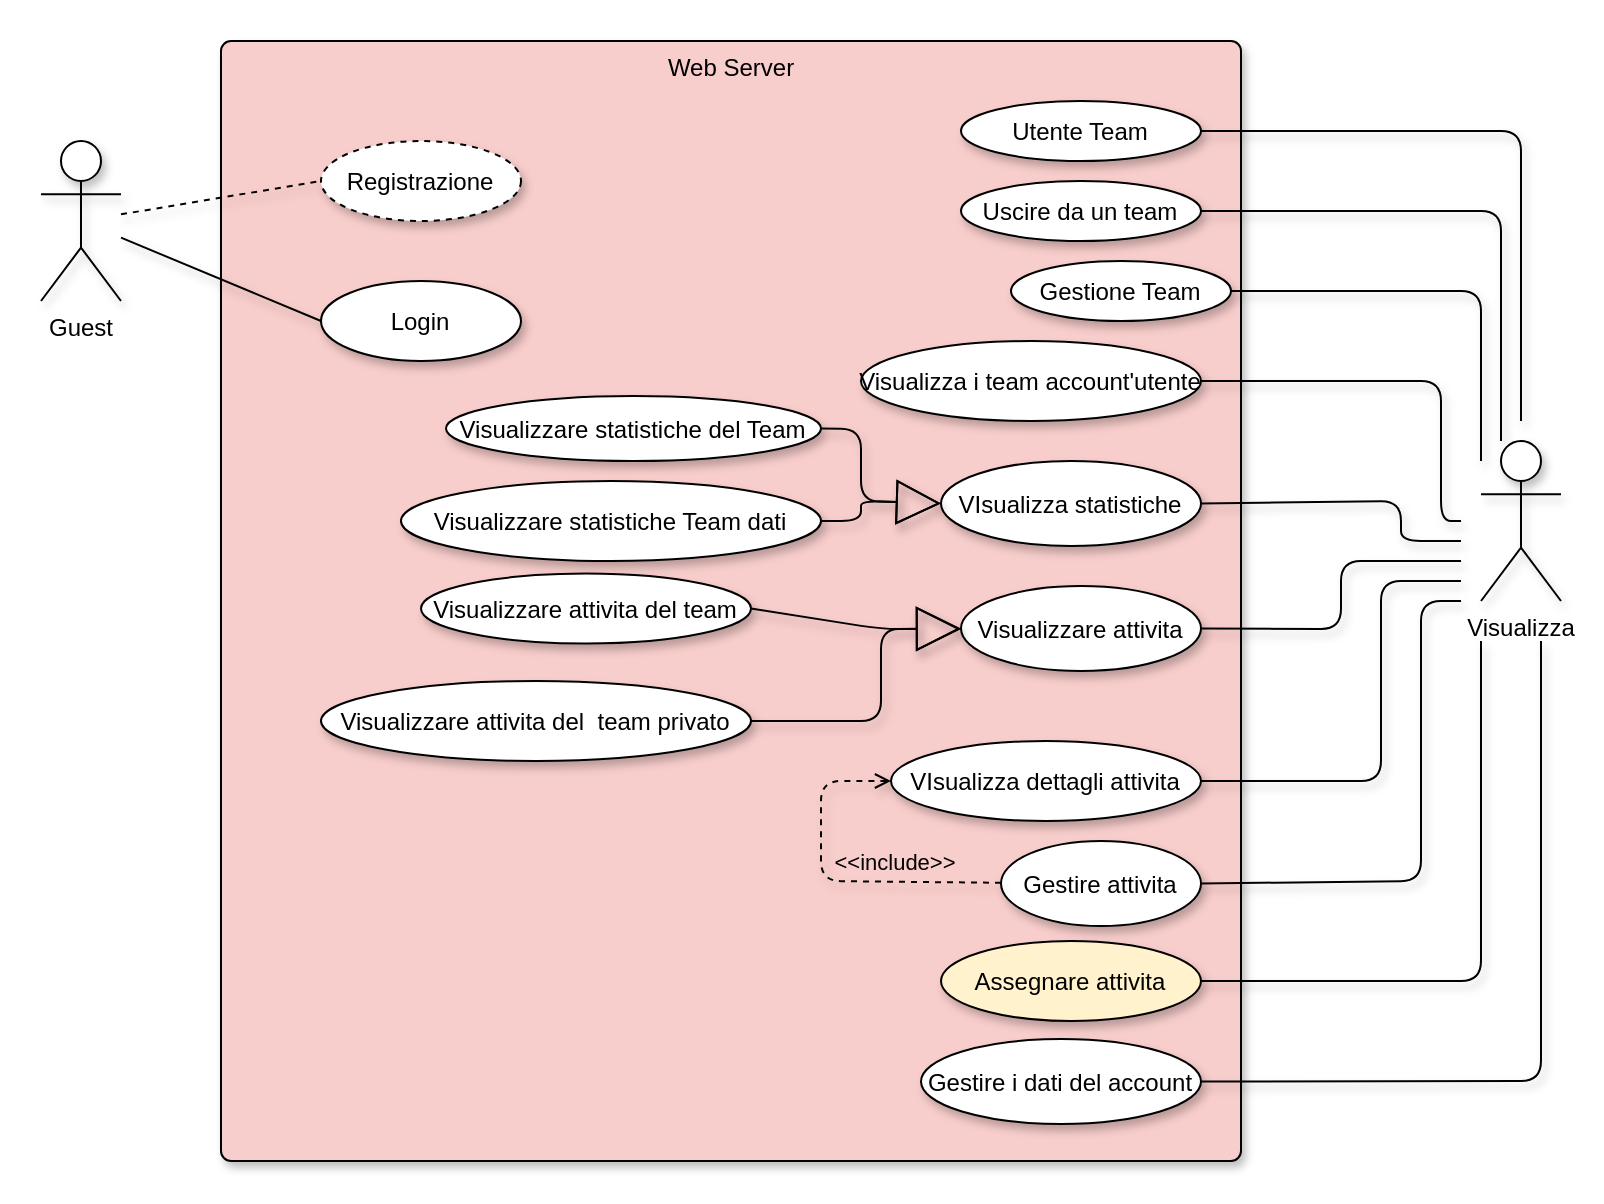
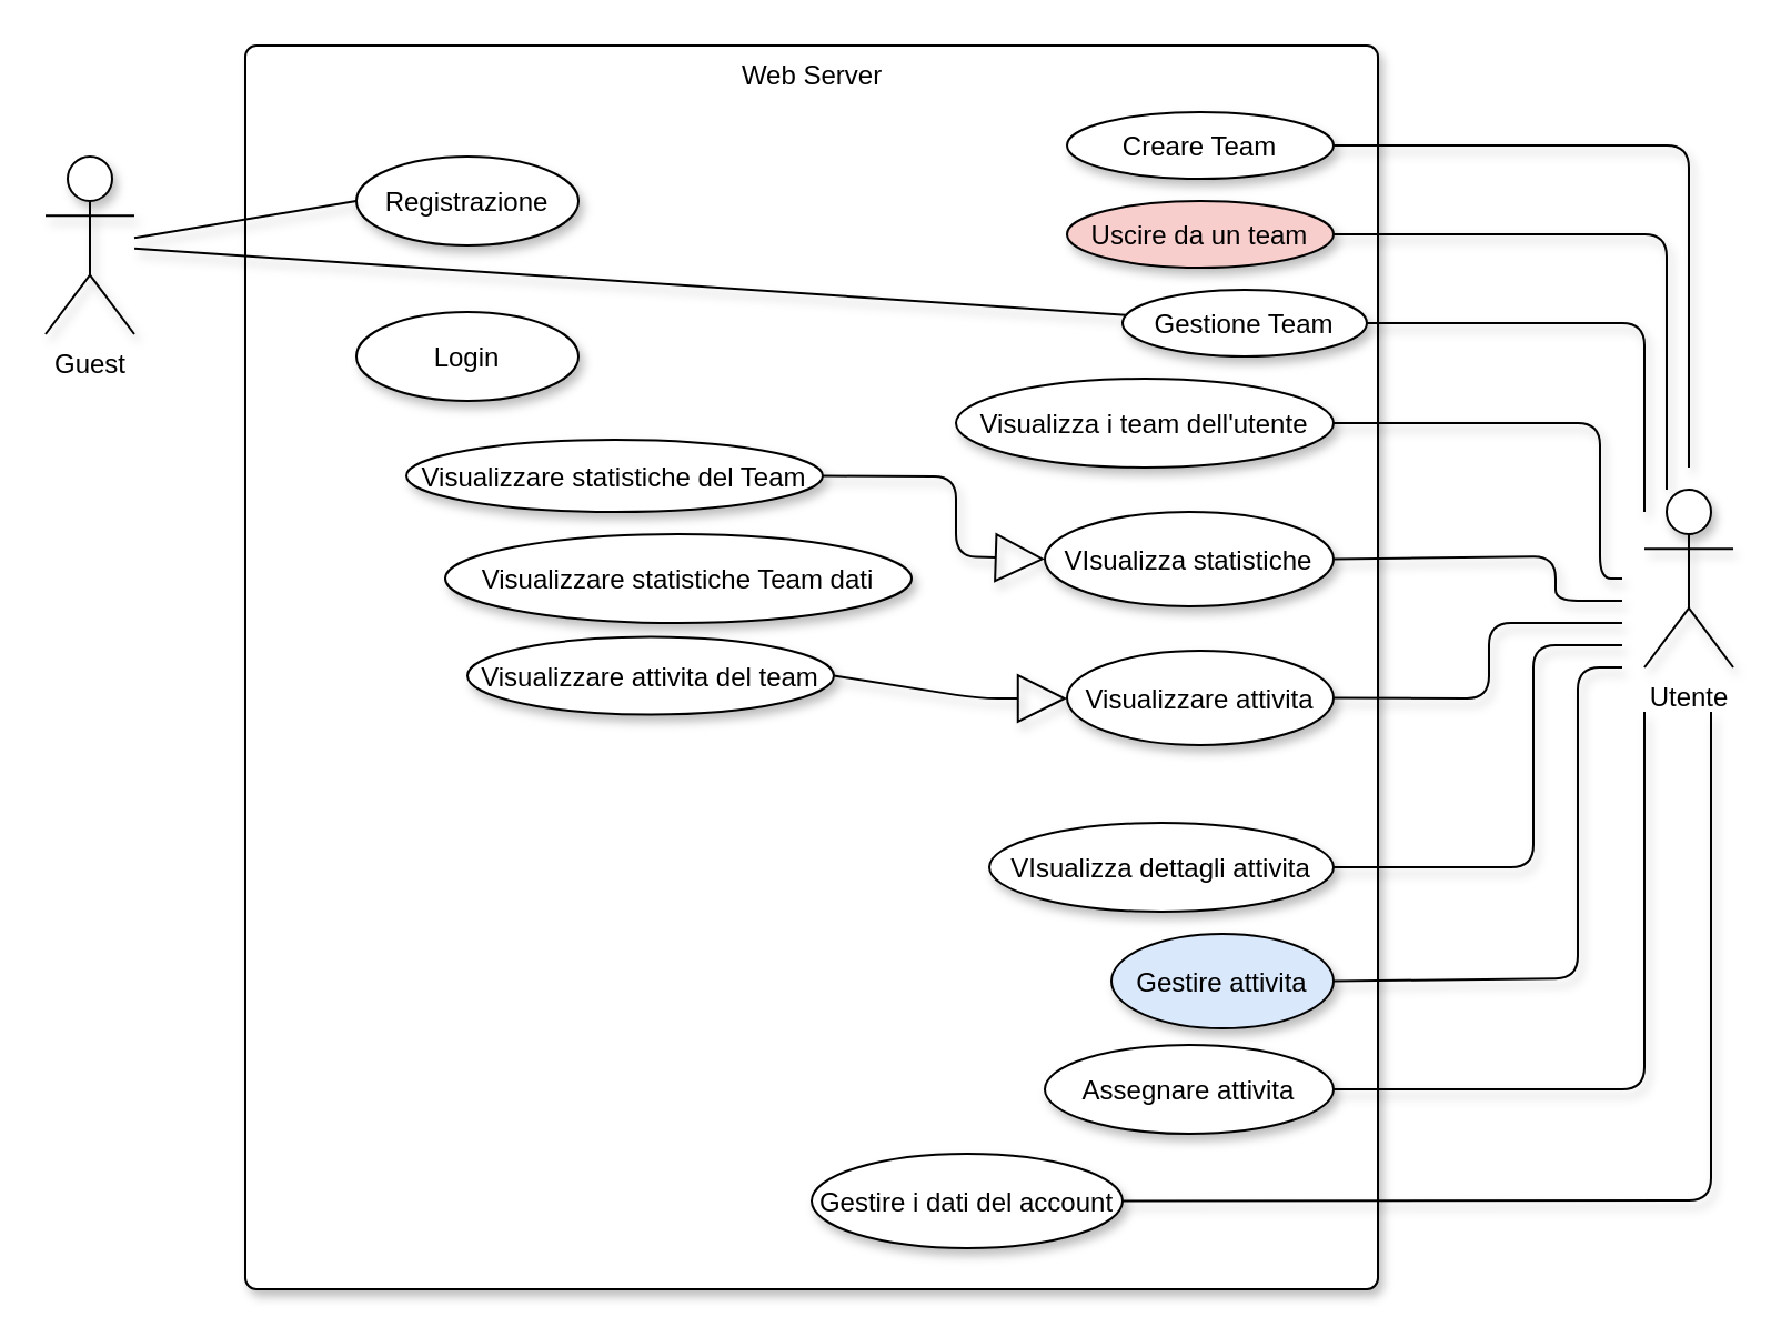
- <mxCell id="2" value="Web Server" style="html=1;align=center;verticalAlign=top;rounded=1;absoluteArcSize=1;arcSize=10;dashed=0;shadow=1;fillColor=#f8cecc;" parent="1" vertex="1"><mxGeometry x="110" y="20" width="510" height="560" as="geometry" /></mxCell>
+ <mxCell id="2" value="Web Server" style="html=1;align=center;verticalAlign=top;rounded=1;absoluteArcSize=1;arcSize=10;dashed=0;shadow=1;" parent="1" vertex="1"><mxGeometry x="110" y="20" width="510" height="560" as="geometry" /></mxCell>
- <mxCell id="11" value="Utente Team" style="ellipse;shadow=1;" parent="1" vertex="1"><mxGeometry x="480" y="50" width="120" height="30" as="geometry" /></mxCell>
+ <mxCell id="11" value="Creare Team" style="ellipse;shadow=1;" parent="1" vertex="1"><mxGeometry x="480" y="50" width="120" height="30" as="geometry" /></mxCell>
- <mxCell id="5" value="Registrazione" style="ellipse;shadow=1;dashed=1;" parent="1" vertex="1"><mxGeometry x="160" y="70" width="100" height="40" as="geometry" /></mxCell>
+ <mxCell id="5" value="Registrazione" style="ellipse;shadow=1;" parent="1" vertex="1"><mxGeometry x="160" y="70" width="100" height="40" as="geometry" /></mxCell>
- <mxCell id="7" value="" style="endArrow=none;startArrow=none;endFill=0;startFill=0;endSize=8;html=1;verticalAlign=bottom;labelBackgroundColor=none;strokeWidth=1;entryX=0;entryY=0.5;entryDx=0;entryDy=0;shadow=1;dashed=1;" parent="1" source="3" target="5" edge="1"><mxGeometry width="160" relative="1" as="geometry"><mxPoint x="270" y="280" as="sourcePoint" /><mxPoint x="430" y="280" as="targetPoint" /></mxGeometry></mxCell>
+ <mxCell id="7" value="" style="endArrow=none;startArrow=none;endFill=0;startFill=0;endSize=8;html=1;verticalAlign=bottom;labelBackgroundColor=none;strokeWidth=1;entryX=0;entryY=0.5;entryDx=0;entryDy=0;shadow=1;" parent="1" source="3" target="5" edge="1"><mxGeometry width="160" relative="1" as="geometry"><mxPoint x="270" y="280" as="sourcePoint" /><mxPoint x="430" y="280" as="targetPoint" /></mxGeometry></mxCell>
- <mxCell id="14" value="Uscire da un team" style="ellipse;shadow=1;" parent="1" vertex="1"><mxGeometry x="480" y="90" width="120" height="30" as="geometry" /></mxCell>
+ <mxCell id="14" value="Uscire da un team" style="ellipse;shadow=1;fillColor=#f8cecc;" parent="1" vertex="1"><mxGeometry x="480" y="90" width="120" height="30" as="geometry" /></mxCell>
- <mxCell id="8" value="" style="endArrow=none;startArrow=none;endFill=0;startFill=0;endSize=8;html=1;verticalAlign=bottom;labelBackgroundColor=none;strokeWidth=1;entryX=0;entryY=0.5;entryDx=0;entryDy=0;shadow=1;" parent="1" target="6" edge="1" source="3"><mxGeometry width="160" relative="1" as="geometry"><mxPoint x="50" y="150" as="sourcePoint" /><mxPoint x="184.645" y="104.142" as="targetPoint" /></mxGeometry></mxCell>
+ <mxCell id="8" value="" style="endArrow=none;startArrow=none;endFill=0;startFill=0;endSize=8;html=1;verticalAlign=bottom;labelBackgroundColor=none;strokeWidth=1;shadow=1;" parent="1" target="15" edge="1" source="3"><mxGeometry width="160" relative="1" as="geometry"><mxPoint x="50" y="150" as="sourcePoint" /><mxPoint x="184.645" y="104.142" as="targetPoint" /></mxGeometry></mxCell>
- <mxCell id="12" value="Visualizza i team account'utente" style="ellipse;shadow=1;" parent="1" vertex="1"><mxGeometry x="430" y="170" width="170" height="40" as="geometry" /></mxCell>
+ <mxCell id="12" value="Visualizza i team dell'utente" style="ellipse;shadow=1;" parent="1" vertex="1"><mxGeometry x="430" y="170" width="170" height="40" as="geometry" /></mxCell>
- <mxCell id="27" value="Visualizzare statistiche del Team" style="ellipse;shadow=1;" vertex="1" parent="1"><mxGeometry x="222.5" y="197.5" width="187.5" height="32.5" as="geometry" /></mxCell>
+ <mxCell id="27" value="Visualizzare statistiche del Team" style="ellipse;shadow=1;" vertex="1" parent="1"><mxGeometry x="182.5" y="197.5" width="187.5" height="32.5" as="geometry" /></mxCell>
- <mxCell id="31" value="" style="endArrow=block;startArrow=none;endFill=0;startFill=0;endSize=20;html=1;verticalAlign=bottom;labelBackgroundColor=none;entryX=0;entryY=0.5;entryDx=0;entryDy=0;exitX=1;exitY=0.5;exitDx=0;exitDy=0;startSize=8;shadow=1;" edge="1" parent="1" source="28" target="29"><mxGeometry width="160" relative="1" as="geometry"><mxPoint x="443.5" y="251.25" as="sourcePoint" /><mxPoint x="480" y="270" as="targetPoint" /><Array as="points"><mxPoint x="430" y="260" /><mxPoint x="430" y="250" /></Array></mxGeometry></mxCell>
- <mxCell id="4" value="Visualizza" style="shape=umlActor;verticalLabelPosition=bottom;verticalAlign=top;html=1;shadow=1;" parent="1" vertex="1"><mxGeometry x="740" y="220" width="40" height="80" as="geometry" /></mxCell>
+ <mxCell id="4" value="Utente" style="shape=umlActor;verticalLabelPosition=bottom;verticalAlign=top;html=1;shadow=1;" parent="1" vertex="1"><mxGeometry x="740" y="220" width="40" height="80" as="geometry" /></mxCell>
- <mxCell id="32" value="Visualizzare attivita del  team privato" style="ellipse;shadow=1;" vertex="1" parent="1"><mxGeometry x="160" y="340" width="215" height="40" as="geometry" /></mxCell>
- <mxCell id="34" value="" style="endArrow=block;startArrow=none;endFill=0;startFill=0;endSize=20;html=1;verticalAlign=bottom;labelBackgroundColor=none;entryX=0;entryY=0.5;entryDx=0;entryDy=0;exitX=1;exitY=0.5;exitDx=0;exitDy=0;startSize=8;shadow=1;" edge="1" parent="1" source="32" target="33"><mxGeometry width="160" relative="1" as="geometry"><mxPoint x="420" y="281.25" as="sourcePoint" /><mxPoint x="480" y="261.25" as="targetPoint" /><Array as="points"><mxPoint x="440" y="360" /><mxPoint x="440" y="314" /></Array></mxGeometry></mxCell>
- <mxCell id="26" value="&amp;lt;&amp;lt;include&amp;gt;&amp;gt;" style="html=1;verticalAlign=bottom;labelBackgroundColor=none;endArrow=open;endFill=0;dashed=1;shadow=1;" edge="1" parent="1" source="10" target="24"><mxGeometry x="-0.4" width="160" relative="1" as="geometry"><mxPoint x="417.5" y="300" as="sourcePoint" /><mxPoint x="67.5" y="360" as="targetPoint" /><Array as="points"><mxPoint x="410" y="440" /><mxPoint x="410" y="390" /></Array><mxPoint as="offset" /></mxGeometry></mxCell>
- <mxCell id="10" value="Gestire attivita" style="ellipse;shadow=1;" parent="1" vertex="1"><mxGeometry x="500" y="420" width="100" height="42.5" as="geometry" /></mxCell>
+ <mxCell id="10" value="Gestire attivita" style="ellipse;shadow=1;fillColor=#dae8fc;" parent="1" vertex="1"><mxGeometry x="500" y="420" width="100" height="42.5" as="geometry" /></mxCell>
- <mxCell id="13" value="Assegnare attivita" style="ellipse;shadow=1;fillColor=#fff2cc;" parent="1" vertex="1"><mxGeometry x="470" y="470" width="130" height="40" as="geometry" /></mxCell>
+ <mxCell id="13" value="Assegnare attivita" style="ellipse;shadow=1;" parent="1" vertex="1"><mxGeometry x="470" y="470" width="130" height="40" as="geometry" /></mxCell>
- <mxCell id="21" value="Gestire i dati del account" style="ellipse;shadow=1;" parent="1" vertex="1"><mxGeometry x="460" y="519" width="140" height="42.5" as="geometry" /></mxCell>
+ <mxCell id="21" value="Gestire i dati del account" style="ellipse;shadow=1;" parent="1" vertex="1"><mxGeometry x="365" y="519" width="140" height="42.5" as="geometry" /></mxCell>
